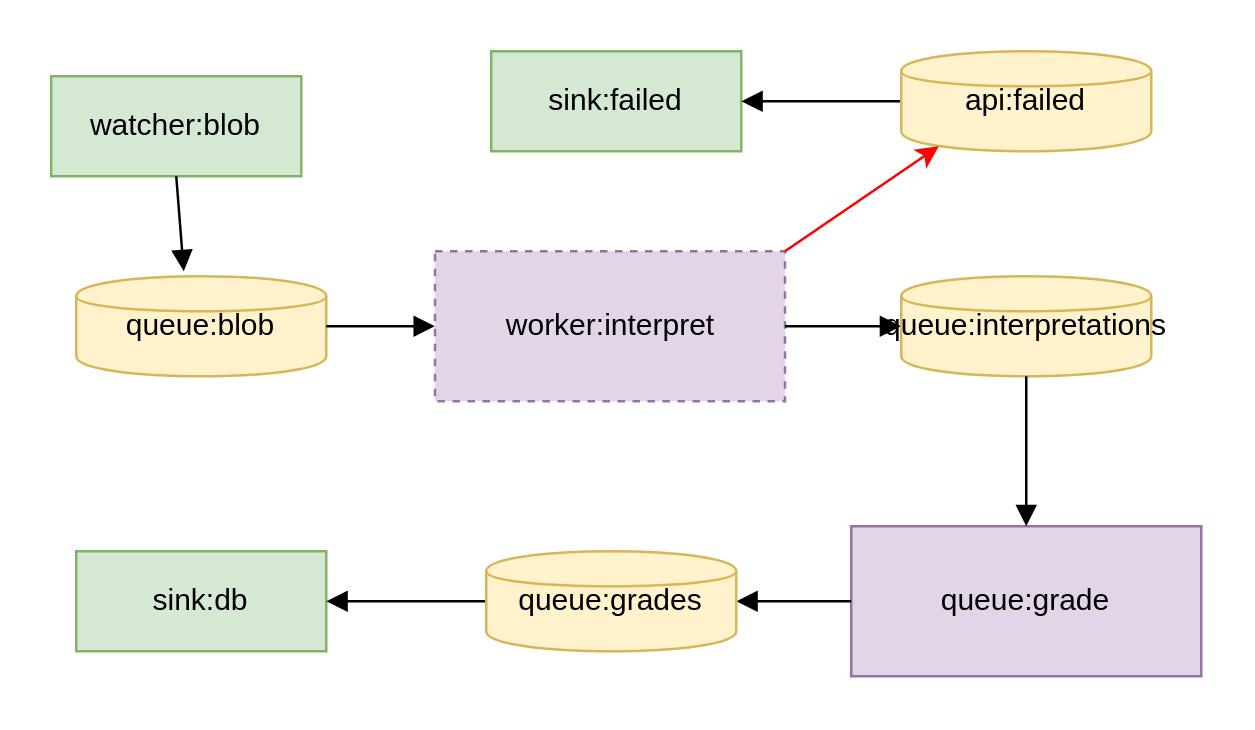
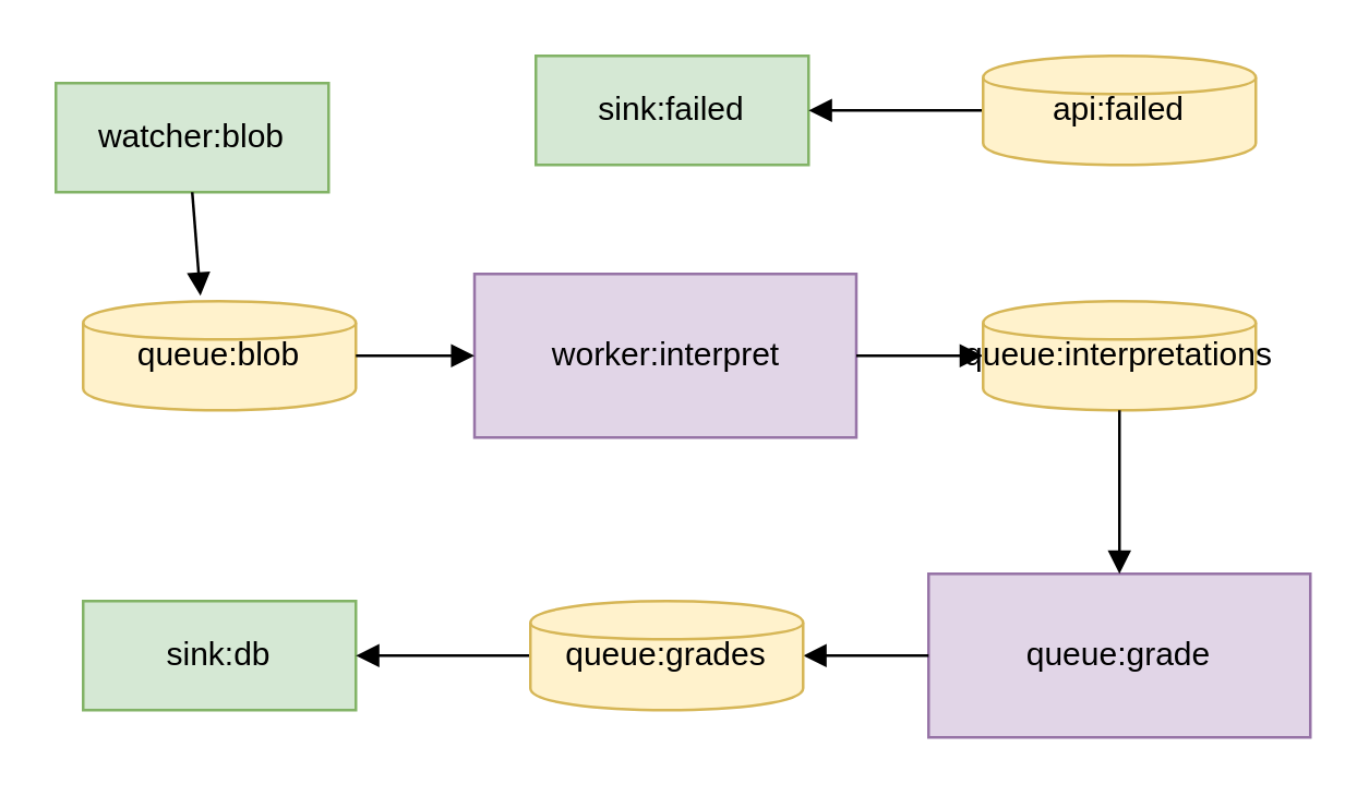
- <mxCell id="18" style="endArrow=classic;html=1;rounded=0;exitX=1;exitY=0;exitDx=0;exitDy=0;entryX=0.15;entryY=0.95;entryDx=0;entryDy=0;entryPerimeter=0;strokeColor=#FF0000;" parent="1" source="3" target="17" edge="1"><mxGeometry width="50" height="50" relative="1" as="geometry"><mxPoint x="220" y="130" as="sourcePoint" /><mxPoint x="270" y="80" as="targetPoint" /></mxGeometry></mxCell>
- <mxCell id="3" value="worker:interpret" style="rounded=0;whiteSpace=wrap;html=1;fillColor=#e1d5e7;strokeColor=#9673a6;dashed=1;" parent="1" vertex="1"><mxGeometry x="173.5" y="100" width="140" height="60" as="geometry" /></mxCell>
+ <mxCell id="3" value="worker:interpret" style="rounded=0;whiteSpace=wrap;html=1;fillColor=#e1d5e7;strokeColor=#9673a6;" parent="1" vertex="1"><mxGeometry x="173.5" y="100" width="140" height="60" as="geometry" /></mxCell>
